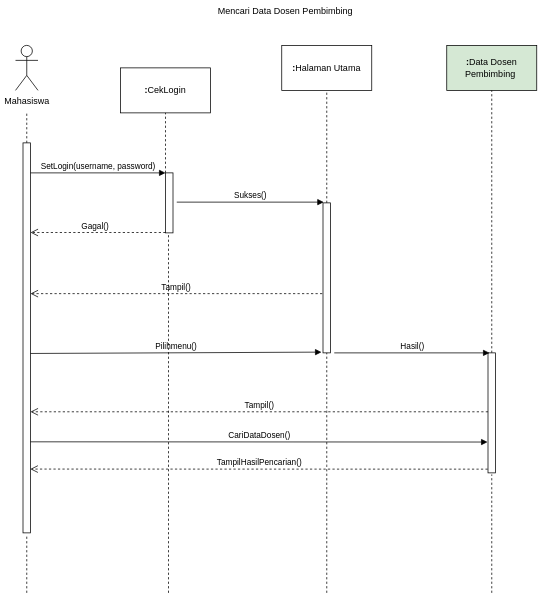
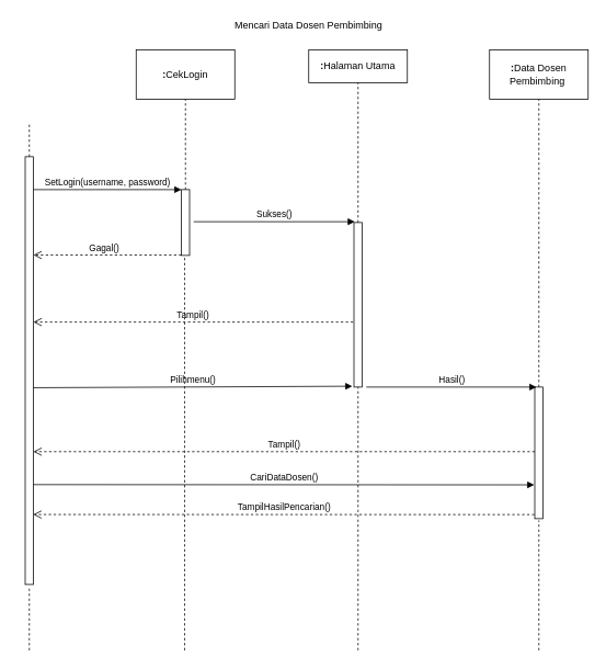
- <mxCell id="26" value="Mencari Data Dosen Pembimbing" style="text;html=1;strokeColor=none;fillColor=none;align=center;verticalAlign=middle;whiteSpace=wrap;rounded=0;" parent="1" vertex="1"><mxGeometry x="167" y="5" width="426" height="20" as="geometry" /></mxCell>
+ <mxCell id="26" value="Mencari Data Dosen Pembimbing" style="text;html=1;strokeColor=none;fillColor=none;align=center;verticalAlign=middle;whiteSpace=wrap;rounded=0;" parent="1" vertex="1"><mxGeometry x="162" y="20" width="426" height="20" as="geometry" /></mxCell>
- <mxCell id="4" value="Mahasiswa" style="shape=umlActor;verticalLabelPosition=bottom;labelBackgroundColor=#ffffff;verticalAlign=top;html=1;" parent="1" vertex="1"><mxGeometry x="20" y="60" width="30" height="60" as="geometry" /></mxCell>
- <mxCell id="6" value="&lt;b&gt;:&lt;/b&gt;Halaman Utama" style="rounded=0;whiteSpace=wrap;html=1;" parent="1" vertex="1"><mxGeometry x="375" y="60" width="120" height="60" as="geometry" /></mxCell>
+ <mxCell id="6" value="&lt;b&gt;:&lt;/b&gt;Halaman Utama" style="rounded=0;whiteSpace=wrap;html=1;" parent="1" vertex="1"><mxGeometry x="375" y="60" width="120" height="40" as="geometry" /></mxCell>
- <mxCell id="7" value="&lt;b&gt;:&lt;/b&gt;Data Dosen Pembimbing&amp;nbsp;" style="rounded=0;whiteSpace=wrap;html=1;fillColor=#d5e8d4;" parent="1" vertex="1"><mxGeometry x="595" y="60" width="120" height="60" as="geometry" /></mxCell>
+ <mxCell id="7" value="&lt;b&gt;:&lt;/b&gt;Data Dosen Pembimbing&amp;nbsp;" style="rounded=0;whiteSpace=wrap;html=1;" parent="1" vertex="1"><mxGeometry x="595" y="60" width="120" height="60" as="geometry" /></mxCell>
- <mxCell id="5" value="&lt;b&gt;:&lt;/b&gt;CekLogin" style="rounded=0;whiteSpace=wrap;html=1;" parent="1" vertex="1"><mxGeometry x="160" y="90" width="120" height="60" as="geometry" /></mxCell>
+ <mxCell id="5" value="&lt;b&gt;:&lt;/b&gt;CekLogin" style="rounded=0;whiteSpace=wrap;html=1;" parent="1" vertex="1"><mxGeometry x="165" y="60" width="120" height="60" as="geometry" /></mxCell>
